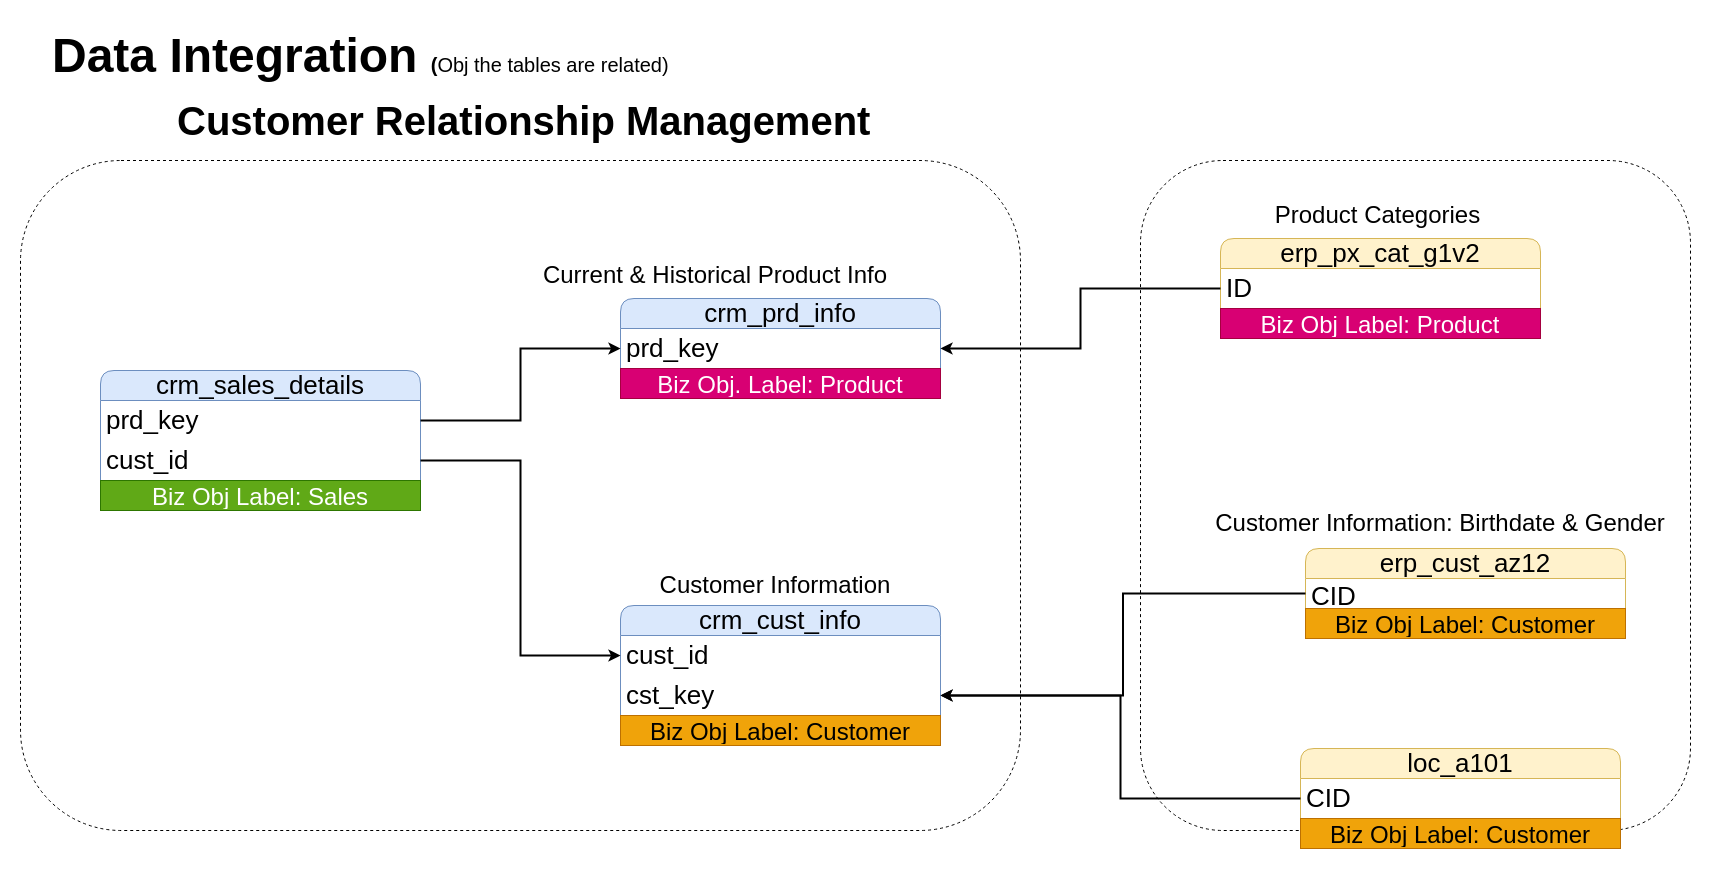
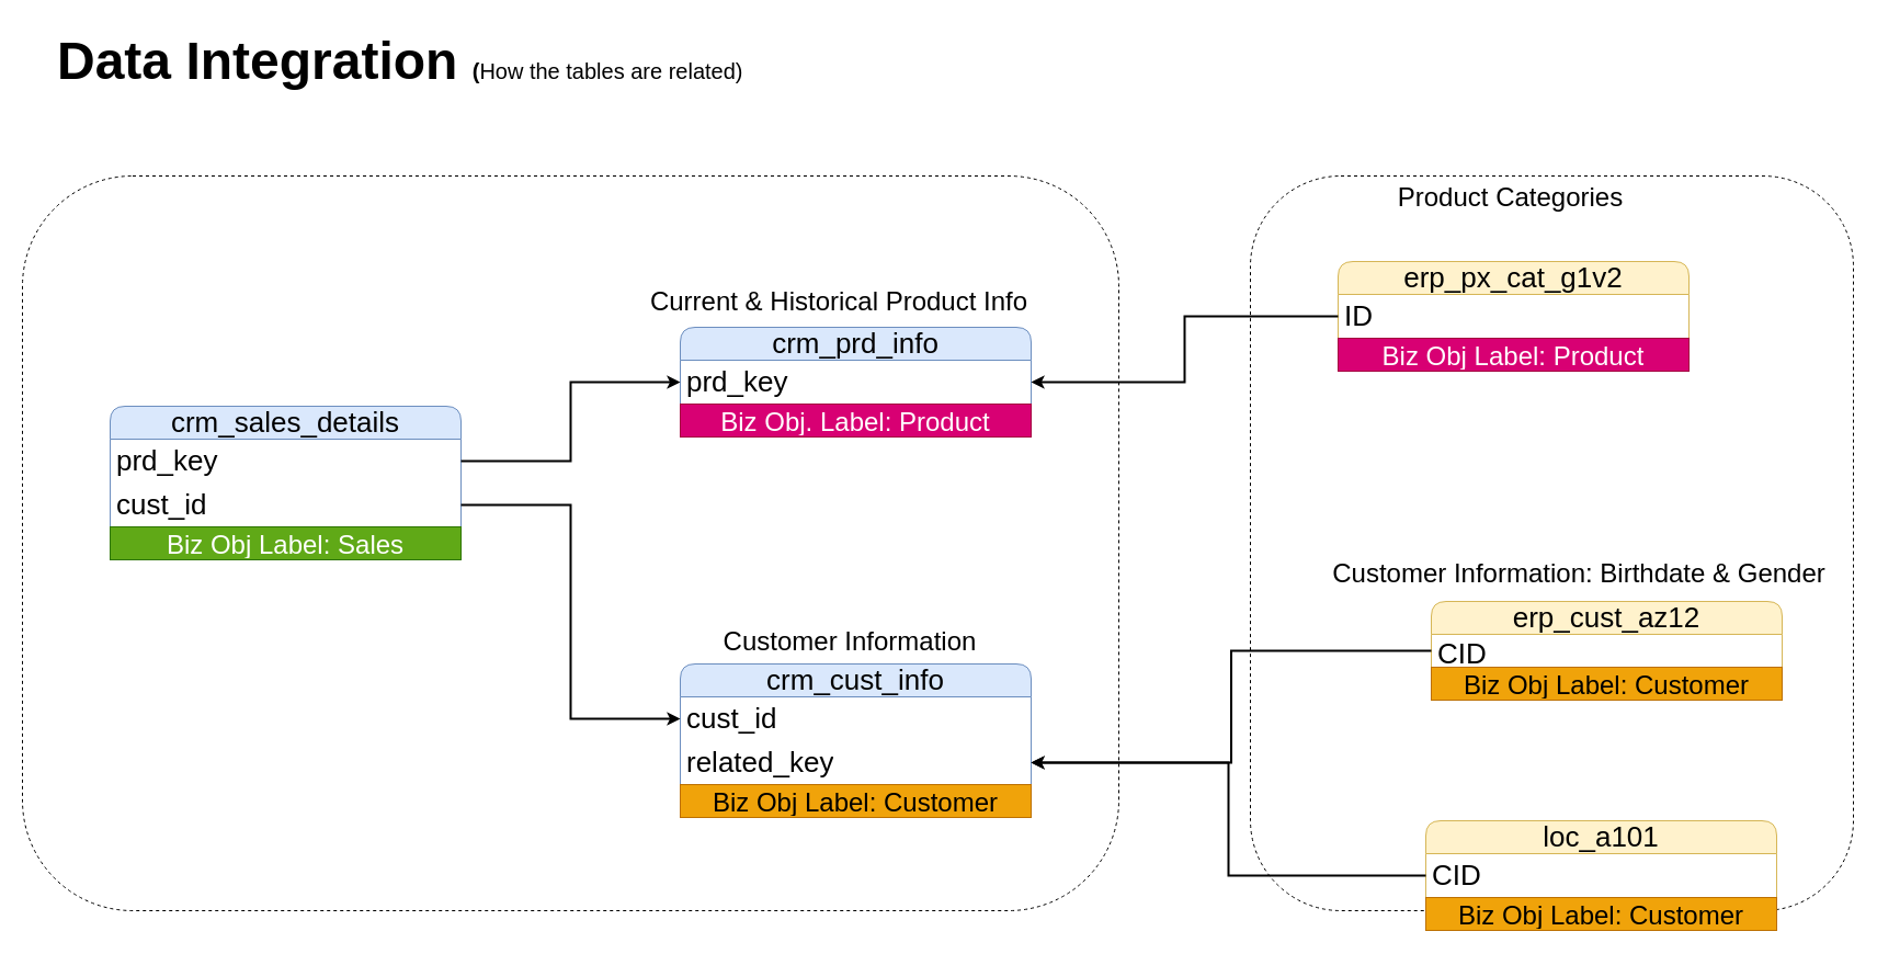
- <mxCell id="4" value="&lt;h1 style=&quot;margin-top: 0px;&quot;&gt;Data Integration &lt;font style=&quot;font-size: 20px;&quot;&gt;(&lt;span style=&quot;background-color: transparent; color: light-dark(rgb(0, 0, 0), rgb(255, 255, 255)); font-weight: normal;&quot;&gt;Obj the tables are related)&lt;/span&gt;&lt;/font&gt;&lt;/h1&gt;" style="text;html=1;whiteSpace=wrap;overflow=hidden;rounded=0;fontSize=24;" vertex="1" parent="1"><mxGeometry x="50" y="20" width="670" height="60" as="geometry" /></mxCell>
+ <mxCell id="4" value="&lt;h1 style=&quot;margin-top: 0px;&quot;&gt;Data Integration &lt;font style=&quot;font-size: 20px;&quot;&gt;(&lt;span style=&quot;background-color: transparent; color: light-dark(rgb(0, 0, 0), rgb(255, 255, 255)); font-weight: normal;&quot;&gt;How the tables are related)&lt;/span&gt;&lt;/font&gt;&lt;/h1&gt;" style="text;html=1;whiteSpace=wrap;overflow=hidden;rounded=0;fontSize=24;" vertex="1" parent="1"><mxGeometry x="50" y="20" width="670" height="60" as="geometry" /></mxCell>
- <mxCell id="31" value="&lt;h1 style=&quot;margin-top: 0px;&quot;&gt;Customer Relationship Management&lt;/h1&gt;" style="text;html=1;whiteSpace=wrap;overflow=hidden;rounded=0;fontSize=20;" vertex="1" parent="1"><mxGeometry x="175" y="90" width="710" height="70" as="geometry" /></mxCell>
- <mxCell id="28" value="Product Categories" style="text;html=1;align=center;verticalAlign=middle;whiteSpace=wrap;rounded=0;fontSize=24;" vertex="1" parent="1"><mxGeometry x="1235" y="200" width="285" height="30" as="geometry" /></mxCell>
+ <mxCell id="28" value="Product Categories" style="text;html=1;align=center;verticalAlign=middle;whiteSpace=wrap;rounded=0;fontSize=24;" vertex="1" parent="1"><mxGeometry x="1235" y="165" width="285" height="30" as="geometry" /></mxCell>
- <mxCell id="13" value="Current &amp;amp; Historical Product Info" style="text;html=1;align=center;verticalAlign=middle;whiteSpace=wrap;rounded=0;fontSize=24;" vertex="1" parent="1"><mxGeometry x="520" y="260" width="390" height="30" as="geometry" /></mxCell>
+ <mxCell id="13" value="Current &amp;amp; Historical Product Info" style="text;html=1;align=center;verticalAlign=middle;whiteSpace=wrap;rounded=0;fontSize=24;" vertex="1" parent="1"><mxGeometry x="570" y="260" width="390" height="30" as="geometry" /></mxCell>
- <mxCell id="7" value="cst_key" style="text;strokeColor=none;fillColor=none;align=left;verticalAlign=middle;spacingLeft=4;spacingRight=4;overflow=hidden;points=[[0,0.5],[1,0.5]];portConstraint=eastwest;rotatable=0;whiteSpace=wrap;html=1;fontSize=26;" vertex="1" parent="5"><mxGeometry y="70" width="320" height="40" as="geometry" /></mxCell>
+ <mxCell id="7" value="related_key" style="text;strokeColor=none;fillColor=none;align=left;verticalAlign=middle;spacingLeft=4;spacingRight=4;overflow=hidden;points=[[0,0.5],[1,0.5]];portConstraint=eastwest;rotatable=0;whiteSpace=wrap;html=1;fontSize=26;" vertex="1" parent="5"><mxGeometry y="70" width="320" height="40" as="geometry" /></mxCell>
